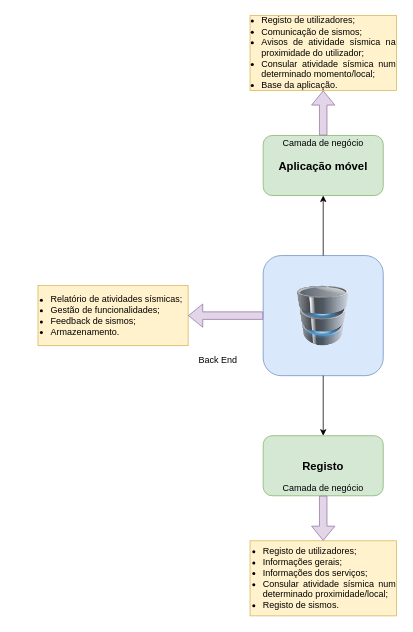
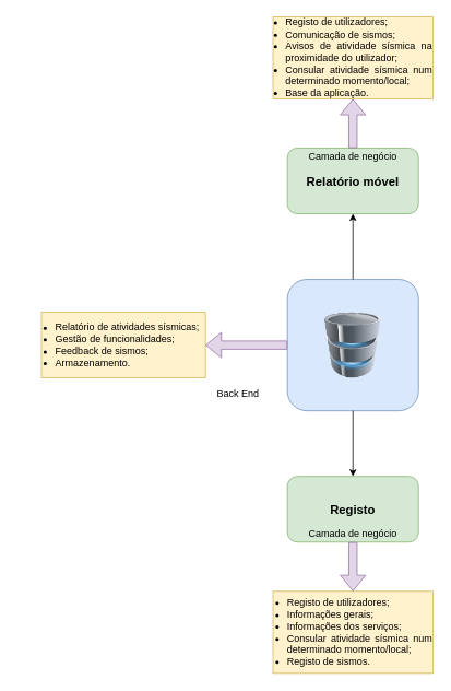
- <mxCell id="5" value="&lt;span style=&quot;font-size: 15px&quot;&gt;&lt;b&gt;Aplicação móvel&lt;/b&gt;&lt;/span&gt;" style="text;html=1;strokeColor=none;fillColor=none;align=center;verticalAlign=middle;whiteSpace=wrap;rounded=0;" parent="1" vertex="1"><mxGeometry x="366.25" y="200" width="127.5" height="40" as="geometry" /></mxCell>
+ <mxCell id="5" value="&lt;span style=&quot;font-size: 15px&quot;&gt;&lt;b&gt;Relatório móvel&lt;/b&gt;&lt;/span&gt;" style="text;html=1;strokeColor=none;fillColor=none;align=center;verticalAlign=middle;whiteSpace=wrap;rounded=0;" parent="1" vertex="1"><mxGeometry x="366.25" y="200" width="127.5" height="40" as="geometry" /></mxCell>
- <mxCell id="21" value="&lt;ul&gt;&lt;li style=&quot;text-align: justify&quot;&gt;Registo de utilizadores;&lt;/li&gt;&lt;li style=&quot;text-align: justify&quot;&gt;Informações gerais;&lt;/li&gt;&lt;li style=&quot;text-align: justify&quot;&gt;Informações dos serviços;&lt;/li&gt;&lt;li style=&quot;text-align: justify&quot;&gt;Consular atividade sísmica num determinado proximidade/local;&lt;/li&gt;&lt;li style=&quot;text-align: justify&quot;&gt;&lt;span&gt;Registo de sismos.&lt;/span&gt;&lt;br&gt;&lt;/li&gt;&lt;/ul&gt;" style="text;html=1;strokeColor=none;fillColor=none;align=center;verticalAlign=middle;whiteSpace=wrap;rounded=0;" parent="1" vertex="1"><mxGeometry x="308.75" y="720" width="218.75" height="100" as="geometry" /></mxCell>
+ <mxCell id="21" value="&lt;ul&gt;&lt;li style=&quot;text-align: justify&quot;&gt;Registo de utilizadores;&lt;/li&gt;&lt;li style=&quot;text-align: justify&quot;&gt;Informações gerais;&lt;/li&gt;&lt;li style=&quot;text-align: justify&quot;&gt;Informações dos serviços;&lt;/li&gt;&lt;li style=&quot;text-align: justify&quot;&gt;Consular atividade sísmica num determinado momento/local;&lt;/li&gt;&lt;li style=&quot;text-align: justify&quot;&gt;&lt;span&gt;Registo de sismos.&lt;/span&gt;&lt;br&gt;&lt;/li&gt;&lt;/ul&gt;" style="text;html=1;strokeColor=none;fillColor=none;align=center;verticalAlign=middle;whiteSpace=wrap;rounded=0;" parent="1" vertex="1"><mxGeometry x="308.75" y="720" width="218.75" height="100" as="geometry" /></mxCell>
